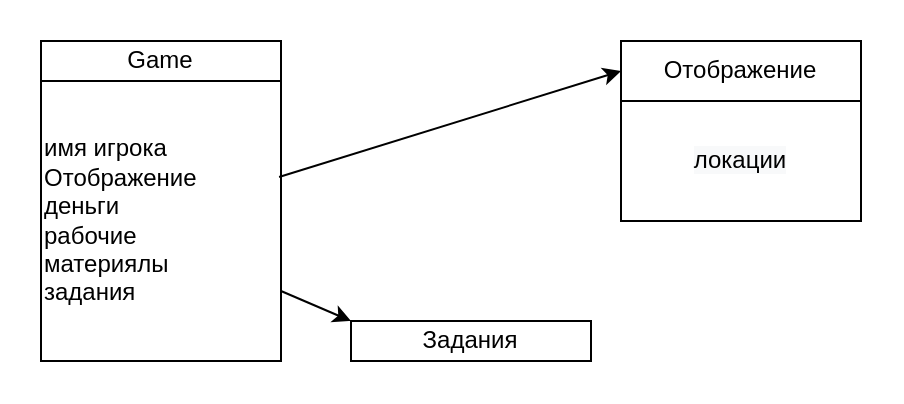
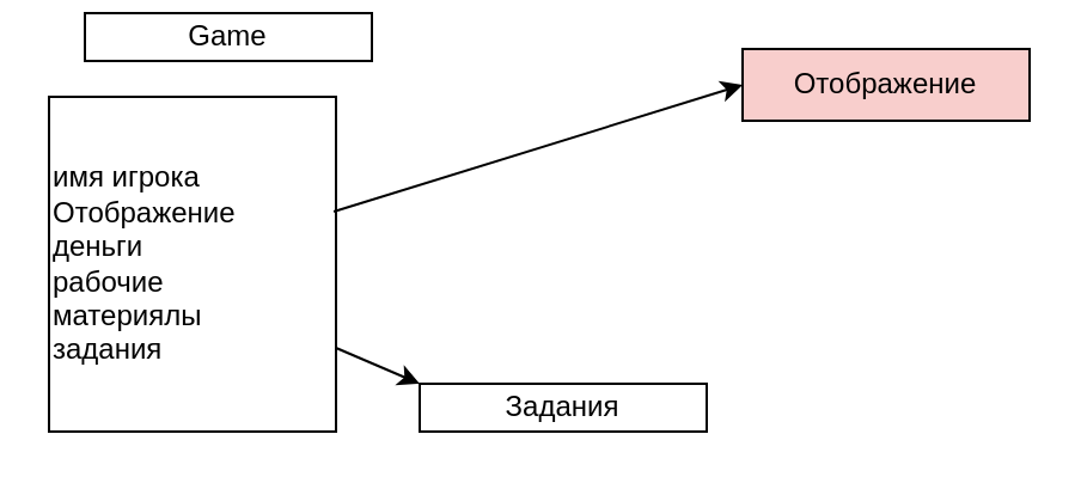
- <mxCell id="2" value="Game" style="rounded=0;whiteSpace=wrap;html=1;" vertex="1" parent="1"><mxGeometry x="20" y="20" width="120" height="20" as="geometry" /></mxCell>
+ <mxCell id="2" value="Game" style="rounded=0;whiteSpace=wrap;html=1;" vertex="1" parent="1"><mxGeometry x="35" y="5" width="120" height="20" as="geometry" /></mxCell>
- <mxCell id="7" value="&lt;span style=&quot;text-align: left&quot;&gt;Отображение&lt;/span&gt;" style="rounded=0;whiteSpace=wrap;html=1;" vertex="1" parent="1"><mxGeometry x="310" y="20" width="120" height="30" as="geometry" /></mxCell>
+ <mxCell id="7" value="&lt;span style=&quot;text-align: left&quot;&gt;Отображение&lt;/span&gt;" style="rounded=0;whiteSpace=wrap;html=1;fillColor=#f8cecc;" vertex="1" parent="1"><mxGeometry x="310" y="20" width="120" height="30" as="geometry" /></mxCell>
- <mxCell id="6" value="&lt;span style=&quot;color: rgb(0 , 0 , 0) ; font-family: &amp;#34;helvetica&amp;#34; ; font-size: 12px ; font-style: normal ; font-weight: 400 ; letter-spacing: normal ; text-align: left ; text-indent: 0px ; text-transform: none ; word-spacing: 0px ; background-color: rgb(248 , 249 , 250) ; display: inline ; float: none&quot;&gt;локации&lt;/span&gt;" style="rounded=0;whiteSpace=wrap;html=1;" vertex="1" parent="1"><mxGeometry x="310" y="50" width="120" height="60" as="geometry" /></mxCell>
